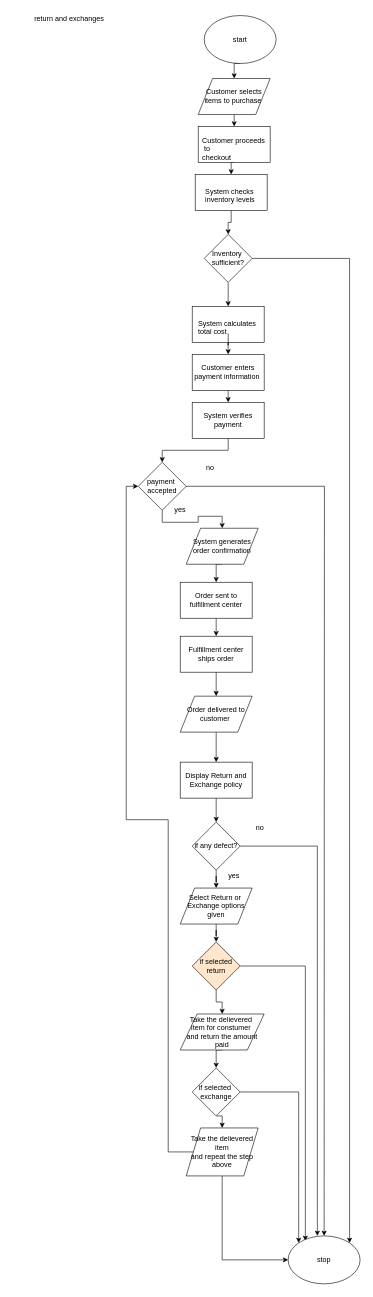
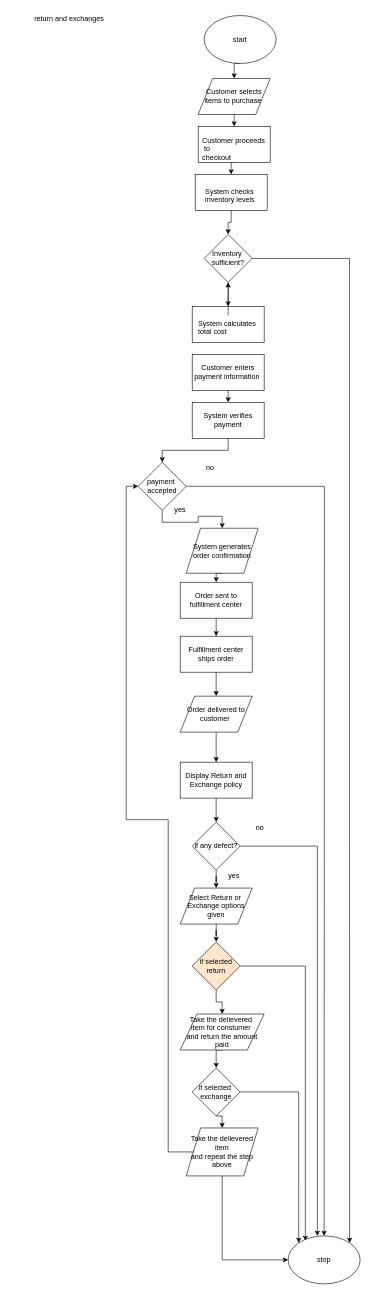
- <mxCell id="20" style="edgeStyle=orthogonalEdgeStyle;rounded=0;orthogonalLoop=1;jettySize=auto;html=1;entryX=0.5;entryY=0;entryDx=0;entryDy=0;" edge="1" parent="1" source="21" target="17"><mxGeometry relative="1" as="geometry" /></mxCell>
+ <mxCell id="20" style="edgeStyle=orthogonalEdgeStyle;rounded=0;orthogonalLoop=1;jettySize=auto;html=1;" edge="1" parent="1" source="21" target="14"><mxGeometry relative="1" as="geometry" /></mxCell>
- <mxCell id="26" value="System generates order confirmation" style="shape=parallelogram;perimeter=parallelogramPerimeter;whiteSpace=wrap;html=1;" vertex="1" parent="1"><mxGeometry x="310" y="880" width="120" height="60" as="geometry" /></mxCell>
+ <mxCell id="26" value="System generates order confirmation" style="shape=parallelogram;perimeter=parallelogramPerimeter;whiteSpace=wrap;html=1;" vertex="1" parent="1"><mxGeometry x="310" y="880" width="120" height="75" as="geometry" /></mxCell>
